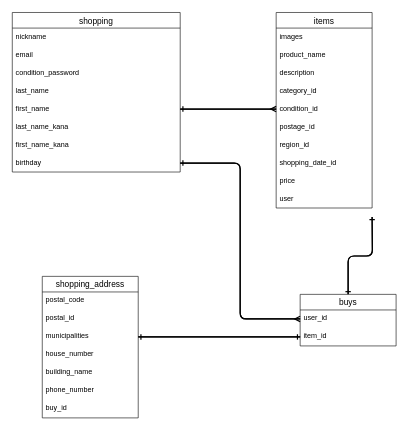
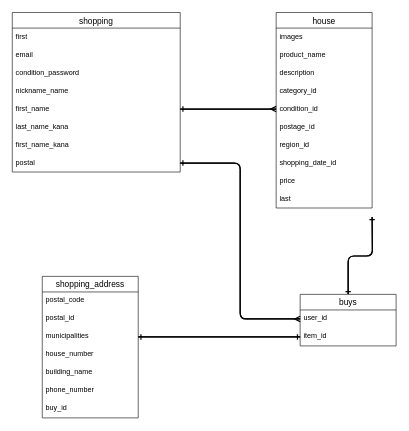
- <mxCell id="11" value="items" style="swimlane;fontStyle=0;childLayout=stackLayout;horizontal=1;startSize=26;horizontalStack=0;resizeParent=1;resizeParentMax=0;resizeLast=0;collapsible=1;marginBottom=0;align=center;fontSize=14;" parent="1" vertex="1"><mxGeometry x="460" y="20" width="160" height="326" as="geometry" /></mxCell>
+ <mxCell id="11" value="house" style="swimlane;fontStyle=0;childLayout=stackLayout;horizontal=1;startSize=26;horizontalStack=0;resizeParent=1;resizeParentMax=0;resizeLast=0;collapsible=1;marginBottom=0;align=center;fontSize=14;" parent="1" vertex="1"><mxGeometry x="460" y="20" width="160" height="326" as="geometry" /></mxCell>
- <mxCell id="3" value="nickname" style="text;strokeColor=none;fillColor=none;spacingLeft=4;spacingRight=4;overflow=hidden;rotatable=0;points=[[0,0.5],[1,0.5]];portConstraint=eastwest;fontSize=12;" parent="2" vertex="1"><mxGeometry y="26" width="280" height="30" as="geometry" /></mxCell>
+ <mxCell id="3" value="first" style="text;strokeColor=none;fillColor=none;spacingLeft=4;spacingRight=4;overflow=hidden;rotatable=0;points=[[0,0.5],[1,0.5]];portConstraint=eastwest;fontSize=12;" parent="2" vertex="1"><mxGeometry y="26" width="280" height="30" as="geometry" /></mxCell>
- <mxCell id="6" value="last_name" style="text;strokeColor=none;fillColor=none;spacingLeft=4;spacingRight=4;overflow=hidden;rotatable=0;points=[[0,0.5],[1,0.5]];portConstraint=eastwest;fontSize=12;" parent="2" vertex="1"><mxGeometry y="116" width="280" height="30" as="geometry" /></mxCell>
+ <mxCell id="6" value="nickname_name" style="text;strokeColor=none;fillColor=none;spacingLeft=4;spacingRight=4;overflow=hidden;rotatable=0;points=[[0,0.5],[1,0.5]];portConstraint=eastwest;fontSize=12;" parent="2" vertex="1"><mxGeometry y="116" width="280" height="30" as="geometry" /></mxCell>
- <mxCell id="10" value="birthday" style="text;strokeColor=none;fillColor=none;spacingLeft=4;spacingRight=4;overflow=hidden;rotatable=0;points=[[0,0.5],[1,0.5]];portConstraint=eastwest;fontSize=12;" parent="2" vertex="1"><mxGeometry y="236" width="280" height="30" as="geometry" /></mxCell>
+ <mxCell id="10" value="postal" style="text;strokeColor=none;fillColor=none;spacingLeft=4;spacingRight=4;overflow=hidden;rotatable=0;points=[[0,0.5],[1,0.5]];portConstraint=eastwest;fontSize=12;" parent="2" vertex="1"><mxGeometry y="236" width="280" height="30" as="geometry" /></mxCell>
- <mxCell id="21" value="user" style="text;strokeColor=none;fillColor=none;spacingLeft=4;spacingRight=4;overflow=hidden;rotatable=0;points=[[0,0.5],[1,0.5]];portConstraint=eastwest;fontSize=12;" parent="11" vertex="1"><mxGeometry y="296" width="160" height="30" as="geometry" /></mxCell>
+ <mxCell id="21" value="last" style="text;strokeColor=none;fillColor=none;spacingLeft=4;spacingRight=4;overflow=hidden;rotatable=0;points=[[0,0.5],[1,0.5]];portConstraint=eastwest;fontSize=12;" parent="11" vertex="1"><mxGeometry y="296" width="160" height="30" as="geometry" /></mxCell>
